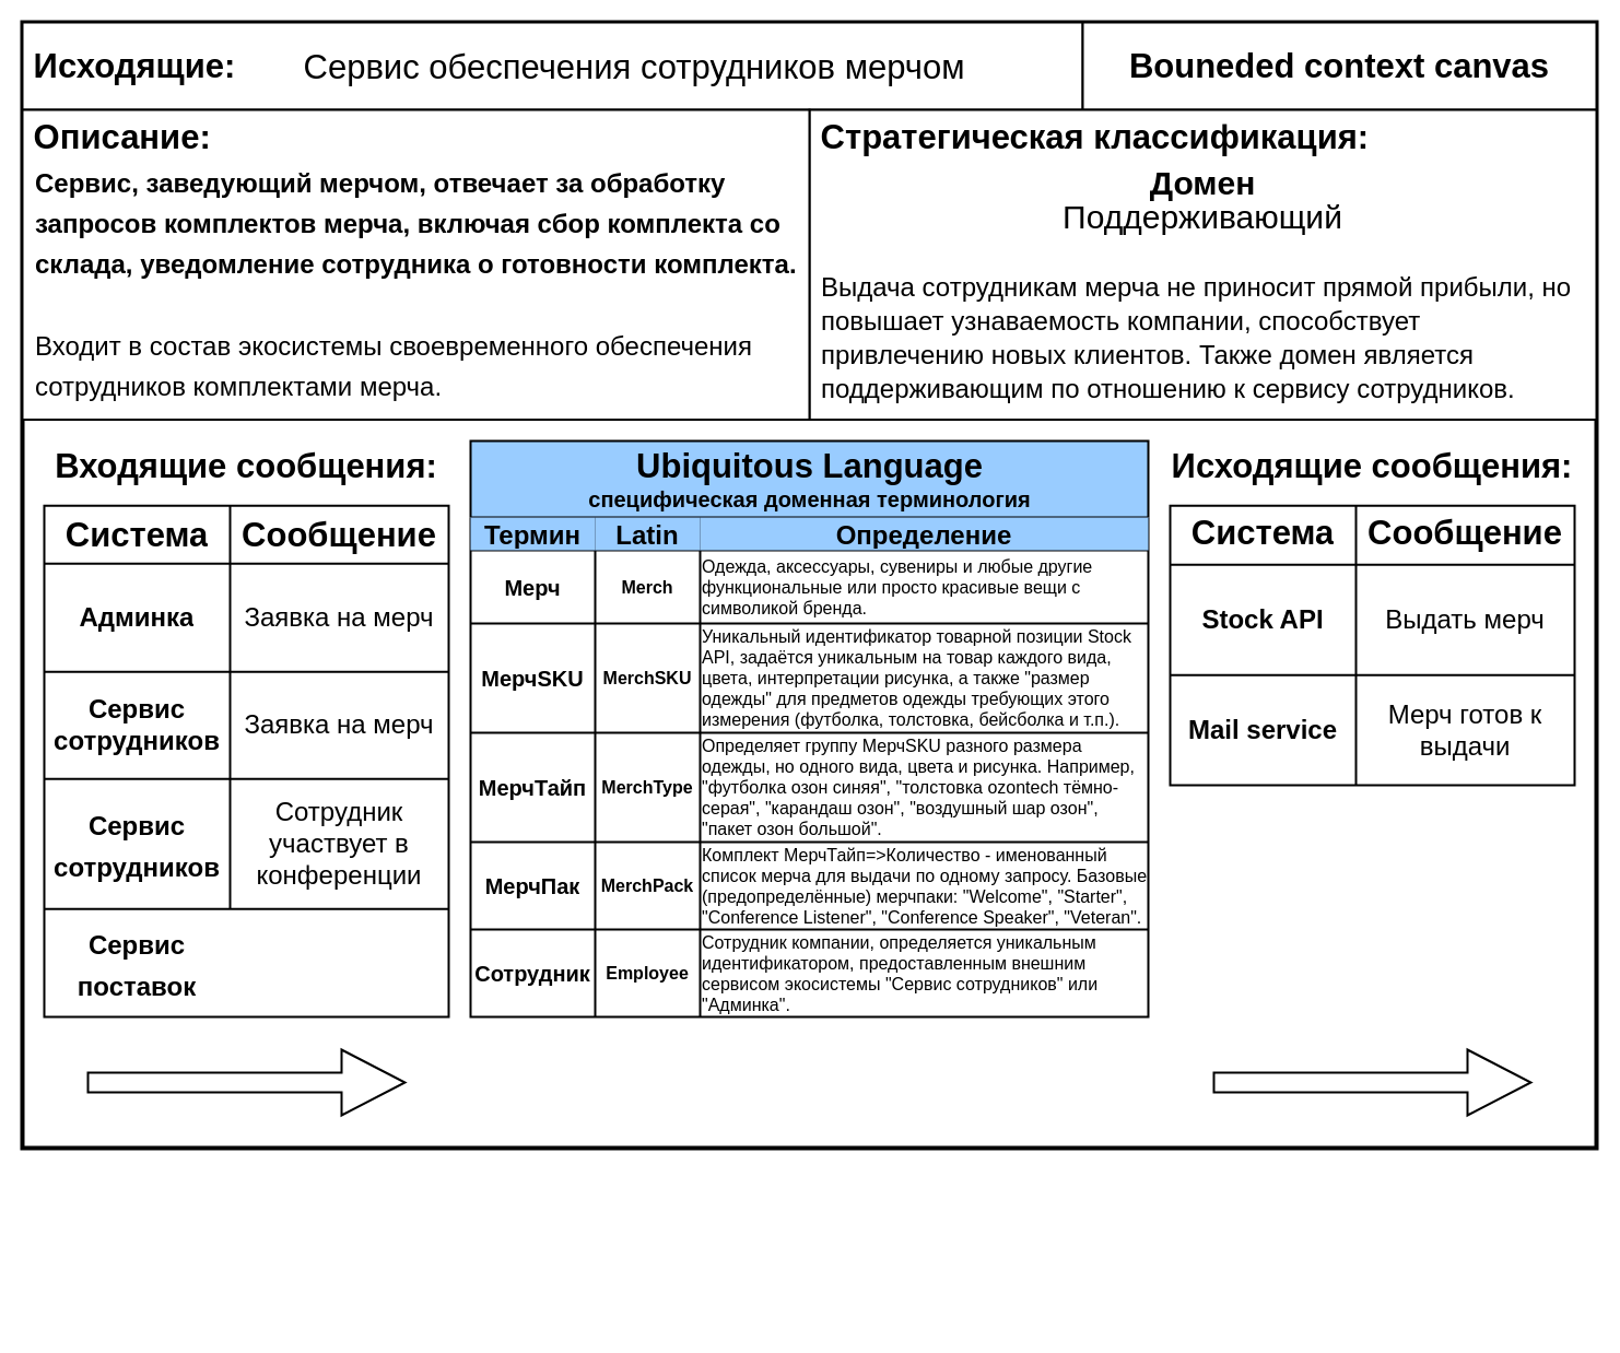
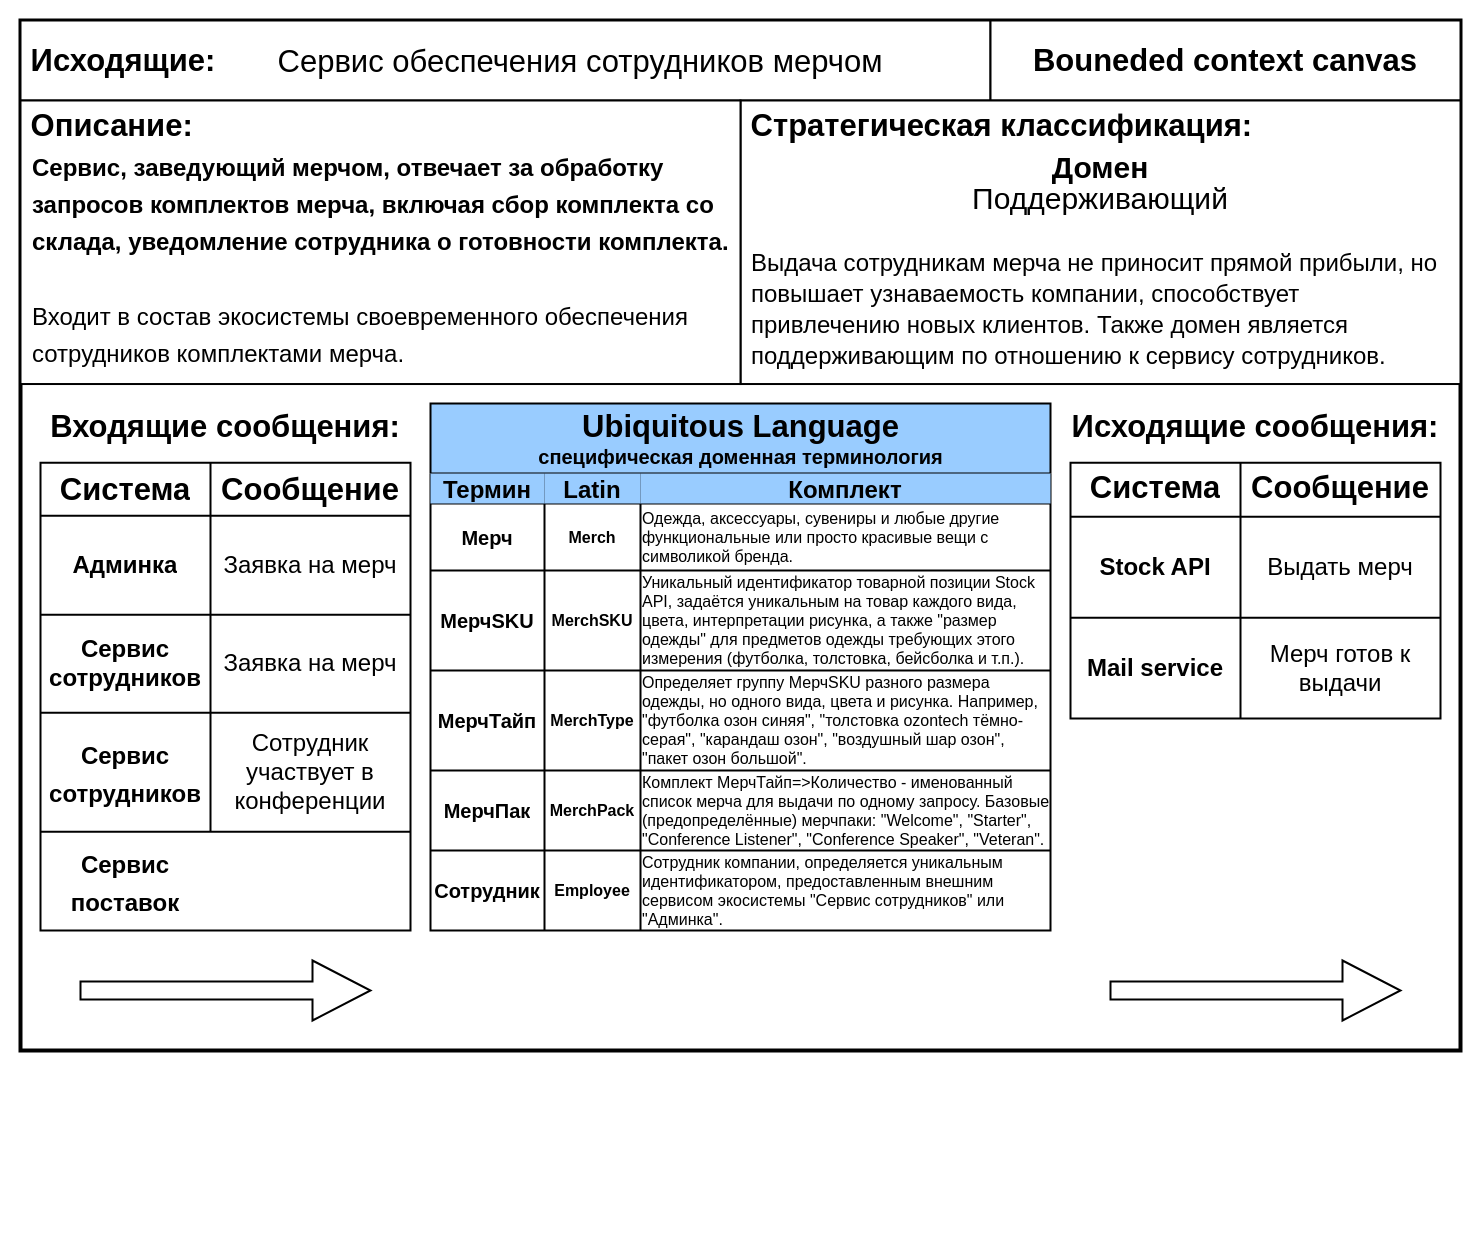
- <mxCell id="40" value="Определение" style="shape=partialRectangle;html=1;whiteSpace=wrap;connectable=0;fillColor=#99CCFF;top=0;left=0;bottom=0;right=0;overflow=hidden;pointerEvents=1;strokeColor=default;fontColor=default;fontStyle=1;strokeWidth=1;fontSize=24;" vertex="1" parent="37"><mxGeometry x="210" width="410" height="30" as="geometry"><mxRectangle width="410" height="30" as="alternateBounds" /></mxGeometry></mxCell>
+ <mxCell id="40" value="Комплект" style="shape=partialRectangle;html=1;whiteSpace=wrap;connectable=0;fillColor=#99CCFF;top=0;left=0;bottom=0;right=0;overflow=hidden;pointerEvents=1;strokeColor=default;fontColor=default;fontStyle=1;strokeWidth=1;fontSize=24;" vertex="1" parent="37"><mxGeometry x="210" width="410" height="30" as="geometry"><mxRectangle width="410" height="30" as="alternateBounds" /></mxGeometry></mxCell>
